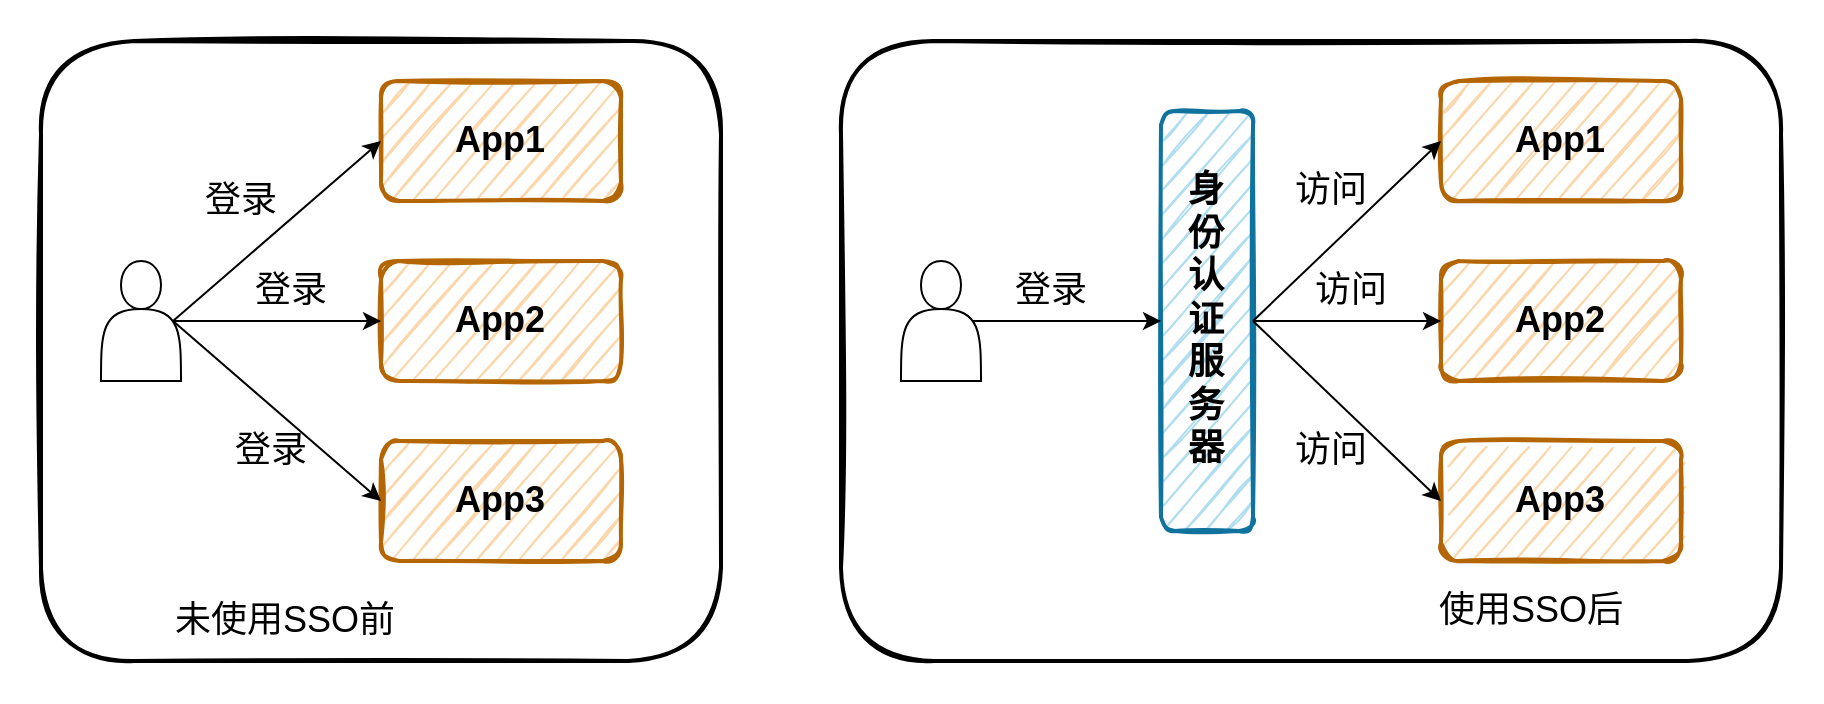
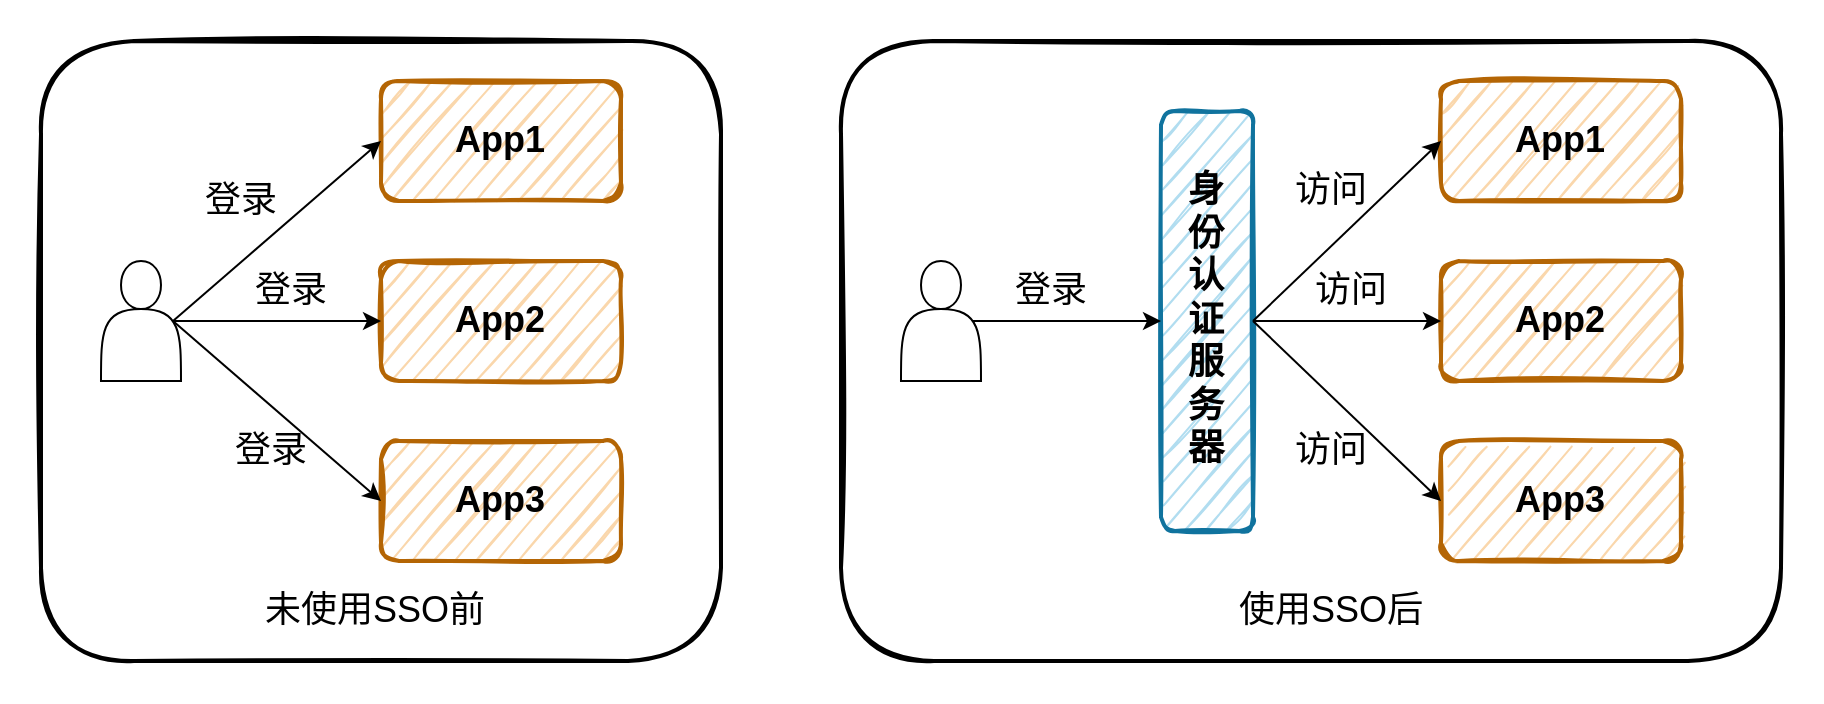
- <mxCell id="22" value="使用SSO后" style="text;html=1;strokeColor=none;fillColor=none;align=center;verticalAlign=middle;whiteSpace=wrap;rounded=0;sketch=1;fillStyle=hachure;fontSize=18;fontColor=#000000;" vertex="1" parent="15"><mxGeometry x="277.5" y="270" width="135" height="30" as="geometry" /></mxCell>
+ <mxCell id="22" value="使用SSO后" style="text;html=1;strokeColor=none;fillColor=none;align=center;verticalAlign=middle;whiteSpace=wrap;rounded=0;sketch=1;fillStyle=hachure;fontSize=18;fontColor=#000000;" vertex="1" parent="15"><mxGeometry x="177.5" y="270" width="135" height="30" as="geometry" /></mxCell>
- <mxCell id="14" value="未使用SSO前" style="text;html=1;strokeColor=none;fillColor=none;align=center;verticalAlign=middle;whiteSpace=wrap;rounded=0;sketch=1;fillStyle=hachure;fontSize=18;fontColor=#000000;" vertex="1" parent="2"><mxGeometry x="55" y="275" width="135" height="30" as="geometry" /></mxCell>
+ <mxCell id="14" value="未使用SSO前" style="text;html=1;strokeColor=none;fillColor=none;align=center;verticalAlign=middle;whiteSpace=wrap;rounded=0;sketch=1;fillStyle=hachure;fontSize=18;fontColor=#000000;" vertex="1" parent="2"><mxGeometry x="100" y="270" width="135" height="30" as="geometry" /></mxCell>
